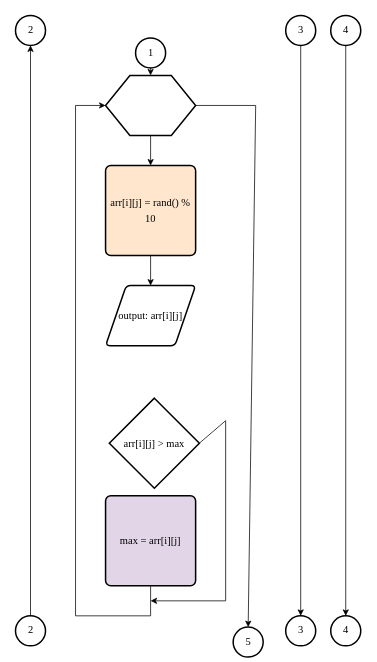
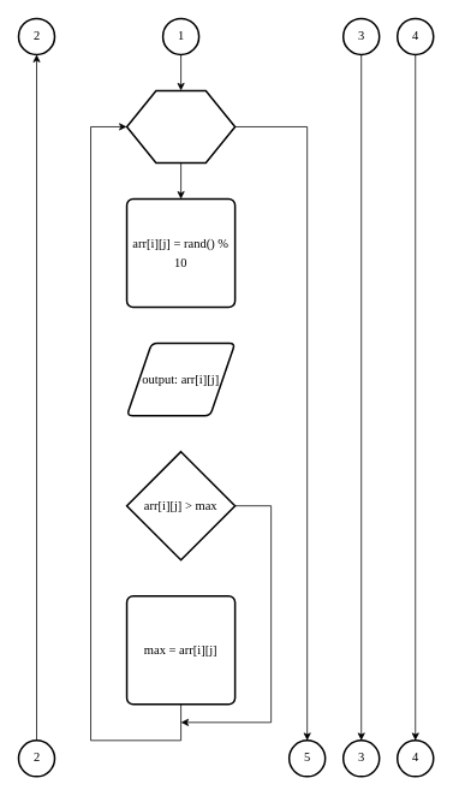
- <mxCell id="4" value="1" style="verticalLabelPosition=middle;verticalAlign=middle;html=1;shape=mxgraph.flowchart.on-page_reference;strokeWidth=2;fontFamily=Times New Roman;labelBackgroundColor=none;fontStyle=0;fontSize=14;fontColor=#000000;labelPosition=center;align=center;" parent="1" vertex="1"><mxGeometry x="180" y="50" width="40" height="40" as="geometry" /></mxCell>
+ <mxCell id="4" value="1" style="verticalLabelPosition=middle;verticalAlign=middle;html=1;shape=mxgraph.flowchart.on-page_reference;strokeWidth=2;fontFamily=Times New Roman;labelBackgroundColor=none;fontStyle=0;fontSize=14;fontColor=#000000;labelPosition=center;align=center;" parent="1" vertex="1"><mxGeometry x="180" y="20" width="40" height="40" as="geometry" /></mxCell>
- <mxCell id="3" value="&lt;span lang=&quot;EN-US&quot; style=&quot;line-height: 150%;&quot;&gt;arr&lt;/span&gt;&lt;span lang=&quot;EN-US&quot; style=&quot;line-height: 150%;&quot;&gt;[&lt;/span&gt;&lt;span lang=&quot;EN-US&quot; style=&quot;line-height: 150%;&quot;&gt;i&lt;/span&gt;&lt;span lang=&quot;EN-US&quot; style=&quot;line-height: 150%;&quot;&gt;][&lt;/span&gt;&lt;span lang=&quot;EN-US&quot; style=&quot;line-height: 150%;&quot;&gt;j&lt;/span&gt;&lt;span lang=&quot;EN-US&quot; style=&quot;line-height: 150%;&quot;&gt;] = rand() % &lt;/span&gt;&lt;span lang=&quot;EN-US&quot; style=&quot;line-height: 150%;&quot;&gt;10&lt;/span&gt;" style="rounded=1;whiteSpace=wrap;html=1;absoluteArcSize=1;arcSize=14;strokeWidth=2;fontFamily=Times New Roman;labelBackgroundColor=none;fontStyle=0;fontSize=14;fontColor=#000000;fillColor=#ffe6cc;" parent="1" vertex="1"><mxGeometry x="140" y="220" width="120" height="120" as="geometry" /></mxCell>
+ <mxCell id="3" value="&lt;span lang=&quot;EN-US&quot; style=&quot;line-height: 150%;&quot;&gt;arr&lt;/span&gt;&lt;span lang=&quot;EN-US&quot; style=&quot;line-height: 150%;&quot;&gt;[&lt;/span&gt;&lt;span lang=&quot;EN-US&quot; style=&quot;line-height: 150%;&quot;&gt;i&lt;/span&gt;&lt;span lang=&quot;EN-US&quot; style=&quot;line-height: 150%;&quot;&gt;][&lt;/span&gt;&lt;span lang=&quot;EN-US&quot; style=&quot;line-height: 150%;&quot;&gt;j&lt;/span&gt;&lt;span lang=&quot;EN-US&quot; style=&quot;line-height: 150%;&quot;&gt;] = rand() % &lt;/span&gt;&lt;span lang=&quot;EN-US&quot; style=&quot;line-height: 150%;&quot;&gt;10&lt;/span&gt;" style="rounded=1;whiteSpace=wrap;html=1;absoluteArcSize=1;arcSize=14;strokeWidth=2;fontFamily=Times New Roman;labelBackgroundColor=none;fontStyle=0;fontSize=14;fontColor=#000000;" parent="1" vertex="1"><mxGeometry x="140" y="220" width="120" height="120" as="geometry" /></mxCell>
- <mxCell id="13" value="" style="endArrow=classic;html=1;rounded=0;exitX=0.5;exitY=1;exitDx=0;exitDy=0;entryX=0.5;entryY=0;entryDx=0;entryDy=0;fontFamily=Times New Roman;labelBackgroundColor=none;fontStyle=0;fontSize=14;fontColor=#000000;" parent="1" source="3" target="8" edge="1"><mxGeometry width="50" height="50" relative="1" as="geometry"><mxPoint x="210" y="190" as="sourcePoint" /><mxPoint x="210" y="230" as="targetPoint" /></mxGeometry></mxCell>
- <mxCell id="9" value="&lt;span lang=&quot;EN-US&quot; style=&quot;line-height: 24px;&quot;&gt;arr&lt;/span&gt;&lt;span lang=&quot;EN-US&quot; style=&quot;line-height: 18px;&quot;&gt;[&lt;/span&gt;&lt;span lang=&quot;EN-US&quot; style=&quot;line-height: 24px;&quot;&gt;i&lt;/span&gt;&lt;span lang=&quot;EN-US&quot; style=&quot;line-height: 24px;&quot;&gt;][&lt;/span&gt;&lt;span lang=&quot;EN-US&quot; style=&quot;line-height: 24px;&quot;&gt;j&lt;/span&gt;&lt;span lang=&quot;EN-US&quot; style=&quot;line-height: 24px;&quot;&gt;]&lt;/span&gt;&lt;span lang=&quot;EN-US&quot; style=&quot;line-height: 150%;&quot;&gt;&amp;nbsp;&amp;gt; &lt;/span&gt;&lt;span lang=&quot;EN-US&quot; style=&quot;line-height: 150%;&quot;&gt;max&lt;/span&gt;" style="strokeWidth=2;html=1;shape=mxgraph.flowchart.decision;whiteSpace=wrap;fontFamily=Times New Roman;labelBackgroundColor=none;fontStyle=0;fontSize=14;fontColor=#000000;" parent="1" vertex="1"><mxGeometry x="145" y="530" width="120" height="120" as="geometry" /></mxCell>
+ <mxCell id="9" value="&lt;span lang=&quot;EN-US&quot; style=&quot;line-height: 24px;&quot;&gt;arr&lt;/span&gt;&lt;span lang=&quot;EN-US&quot; style=&quot;line-height: 18px;&quot;&gt;[&lt;/span&gt;&lt;span lang=&quot;EN-US&quot; style=&quot;line-height: 24px;&quot;&gt;i&lt;/span&gt;&lt;span lang=&quot;EN-US&quot; style=&quot;line-height: 24px;&quot;&gt;][&lt;/span&gt;&lt;span lang=&quot;EN-US&quot; style=&quot;line-height: 24px;&quot;&gt;j&lt;/span&gt;&lt;span lang=&quot;EN-US&quot; style=&quot;line-height: 24px;&quot;&gt;]&lt;/span&gt;&lt;span lang=&quot;EN-US&quot; style=&quot;line-height: 150%;&quot;&gt;&amp;nbsp;&amp;gt; &lt;/span&gt;&lt;span lang=&quot;EN-US&quot; style=&quot;line-height: 150%;&quot;&gt;max&lt;/span&gt;" style="strokeWidth=2;html=1;shape=mxgraph.flowchart.decision;whiteSpace=wrap;fontFamily=Times New Roman;labelBackgroundColor=none;fontStyle=0;fontSize=14;fontColor=#000000;" parent="1" vertex="1"><mxGeometry x="140" y="500" width="120" height="120" as="geometry" /></mxCell>
- <mxCell id="10" value="&lt;span style=&quot;line-height: 150%;&quot; lang=&quot;EN-US&quot;&gt;max &lt;/span&gt;&lt;span style=&quot;line-height: 150%;&quot; lang=&quot;EN-US&quot;&gt;= &lt;/span&gt;&lt;span style=&quot;line-height: 150%;&quot; lang=&quot;EN-US&quot;&gt;arr&lt;/span&gt;&lt;span style=&quot;line-height: 150%;&quot; lang=&quot;EN-US&quot;&gt;[&lt;/span&gt;&lt;span style=&quot;line-height: 150%;&quot; lang=&quot;EN-US&quot;&gt;i&lt;/span&gt;&lt;span style=&quot;line-height: 150%;&quot; lang=&quot;EN-US&quot;&gt;][&lt;/span&gt;&lt;span style=&quot;line-height: 150%;&quot; lang=&quot;EN-US&quot;&gt;j&lt;/span&gt;&lt;span style=&quot;line-height: 150%;&quot; lang=&quot;EN-US&quot;&gt;]&lt;/span&gt;" style="rounded=1;whiteSpace=wrap;html=1;absoluteArcSize=1;arcSize=14;strokeWidth=2;fontFamily=Times New Roman;labelBackgroundColor=none;fontStyle=0;fontSize=14;fontColor=#000000;fillColor=#e1d5e7;" parent="1" vertex="1"><mxGeometry x="140" y="660" width="120" height="120" as="geometry" /></mxCell>
+ <mxCell id="10" value="&lt;span style=&quot;line-height: 150%;&quot; lang=&quot;EN-US&quot;&gt;max &lt;/span&gt;&lt;span style=&quot;line-height: 150%;&quot; lang=&quot;EN-US&quot;&gt;= &lt;/span&gt;&lt;span style=&quot;line-height: 150%;&quot; lang=&quot;EN-US&quot;&gt;arr&lt;/span&gt;&lt;span style=&quot;line-height: 150%;&quot; lang=&quot;EN-US&quot;&gt;[&lt;/span&gt;&lt;span style=&quot;line-height: 150%;&quot; lang=&quot;EN-US&quot;&gt;i&lt;/span&gt;&lt;span style=&quot;line-height: 150%;&quot; lang=&quot;EN-US&quot;&gt;][&lt;/span&gt;&lt;span style=&quot;line-height: 150%;&quot; lang=&quot;EN-US&quot;&gt;j&lt;/span&gt;&lt;span style=&quot;line-height: 150%;&quot; lang=&quot;EN-US&quot;&gt;]&lt;/span&gt;" style="rounded=1;whiteSpace=wrap;html=1;absoluteArcSize=1;arcSize=14;strokeWidth=2;fontFamily=Times New Roman;labelBackgroundColor=none;fontStyle=0;fontSize=14;fontColor=#000000;" parent="1" vertex="1"><mxGeometry x="140" y="660" width="120" height="120" as="geometry" /></mxCell>
- <mxCell id="16" value="5" style="verticalLabelPosition=middle;verticalAlign=middle;html=1;shape=mxgraph.flowchart.on-page_reference;strokeWidth=2;fontFamily=Times New Roman;labelBackgroundColor=none;fontStyle=0;fontSize=14;fontColor=#000000;labelPosition=center;align=center;" parent="1" vertex="1"><mxGeometry x="310" y="835" width="40" height="40" as="geometry" /></mxCell>
+ <mxCell id="16" value="5" style="verticalLabelPosition=middle;verticalAlign=middle;html=1;shape=mxgraph.flowchart.on-page_reference;strokeWidth=2;fontFamily=Times New Roman;labelBackgroundColor=none;fontStyle=0;fontSize=14;fontColor=#000000;labelPosition=center;align=center;" parent="1" vertex="1"><mxGeometry x="320" y="820" width="40" height="40" as="geometry" /></mxCell>
